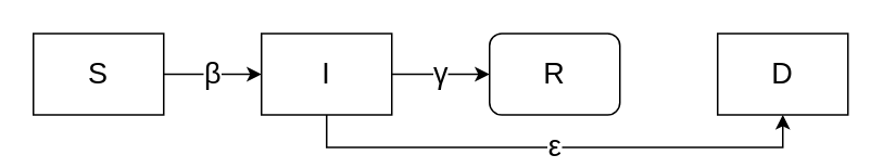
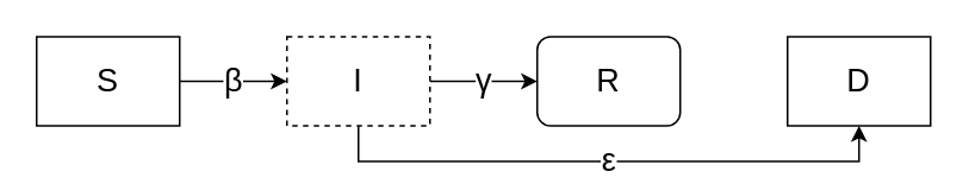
- <mxCell id="6" value="I" style="rounded=0;whiteSpace=wrap;html=1;horizontal=1;fontSize=18;" vertex="1" parent="1"><mxGeometry x="160" y="20" width="80" height="50" as="geometry" /></mxCell>
+ <mxCell id="6" value="I" style="rounded=0;whiteSpace=wrap;html=1;horizontal=1;fontSize=18;dashed=1;" vertex="1" parent="1"><mxGeometry x="160" y="20" width="80" height="50" as="geometry" /></mxCell>
